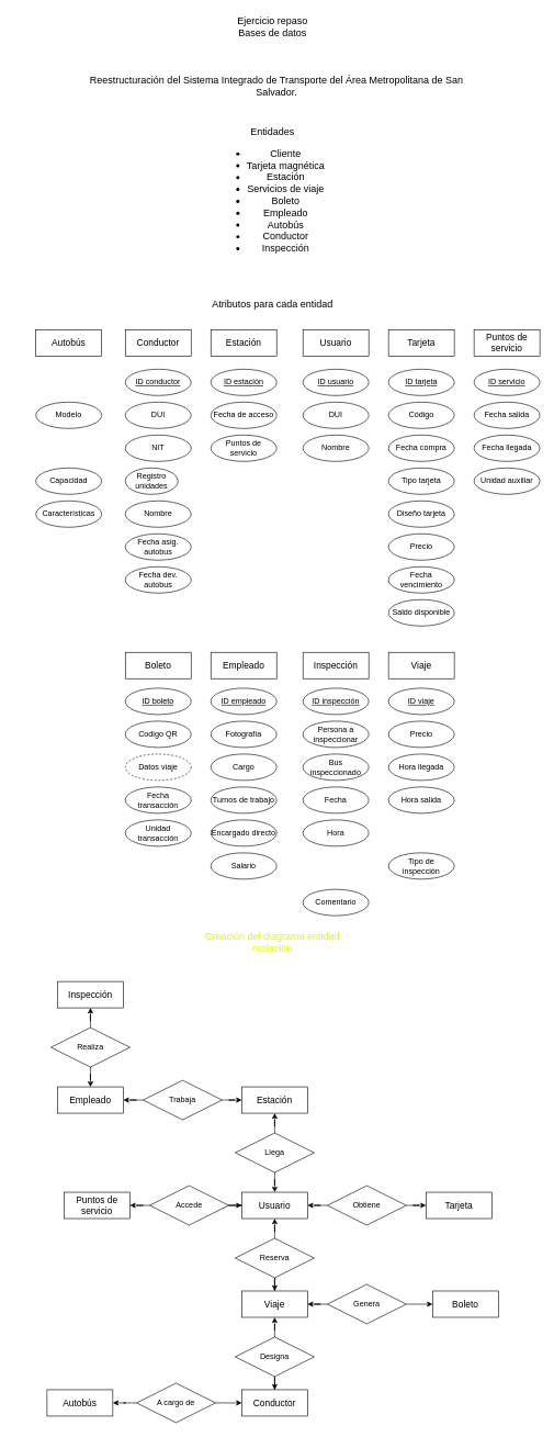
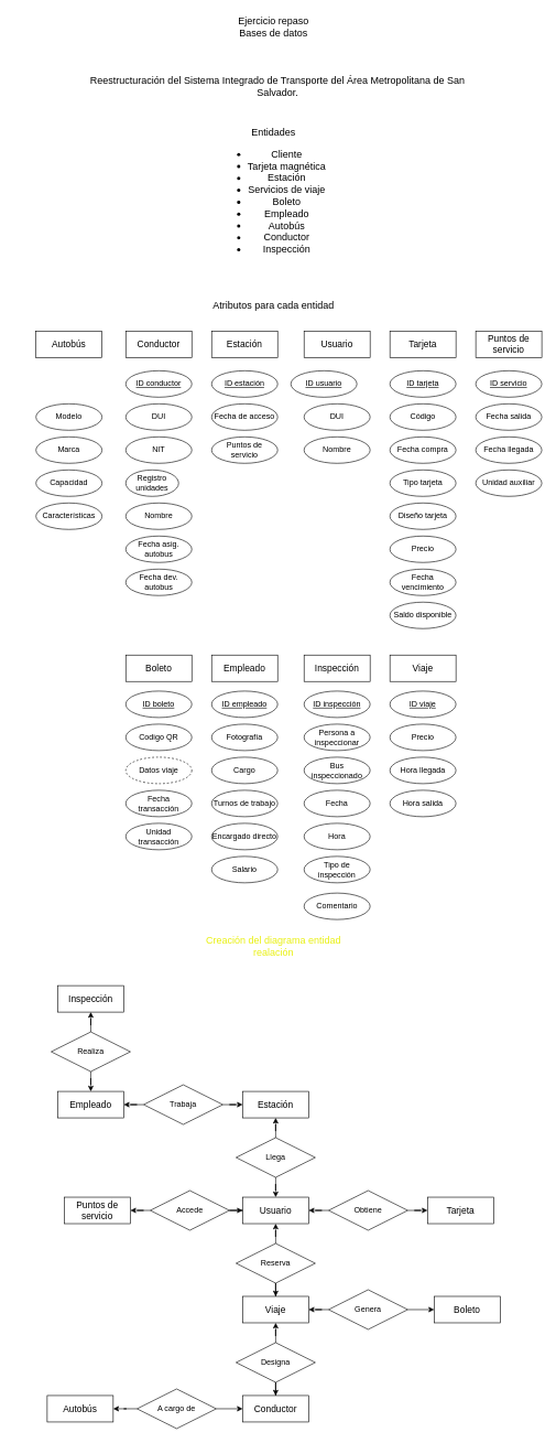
- <mxCell id="17" value="ID usuario" style="ellipse;whiteSpace=wrap;html=1;align=center;fontStyle=4;" parent="1" vertex="1"><mxGeometry x="460" y="560" width="100" height="40" as="geometry" /></mxCell>
+ <mxCell id="17" value="ID usuario" style="ellipse;whiteSpace=wrap;html=1;align=center;fontStyle=4;" parent="1" vertex="1"><mxGeometry x="440" y="560" width="100" height="40" as="geometry" /></mxCell>
+ <mxCell id="21" value="Marca" style="ellipse;whiteSpace=wrap;html=1;align=center;" parent="1" vertex="1"><mxGeometry x="54" y="660" width="100" height="40" as="geometry" /></mxCell>
- <mxCell id="60" value="Tipo de inspección" style="ellipse;whiteSpace=wrap;html=1;align=center;" parent="1" vertex="1"><mxGeometry x="590" y="1294.5" width="100" height="40" as="geometry" /></mxCell>
+ <mxCell id="60" value="Tipo de inspección" style="ellipse;whiteSpace=wrap;html=1;align=center;" parent="1" vertex="1"><mxGeometry x="460" y="1294.5" width="100" height="40" as="geometry" /></mxCell>
